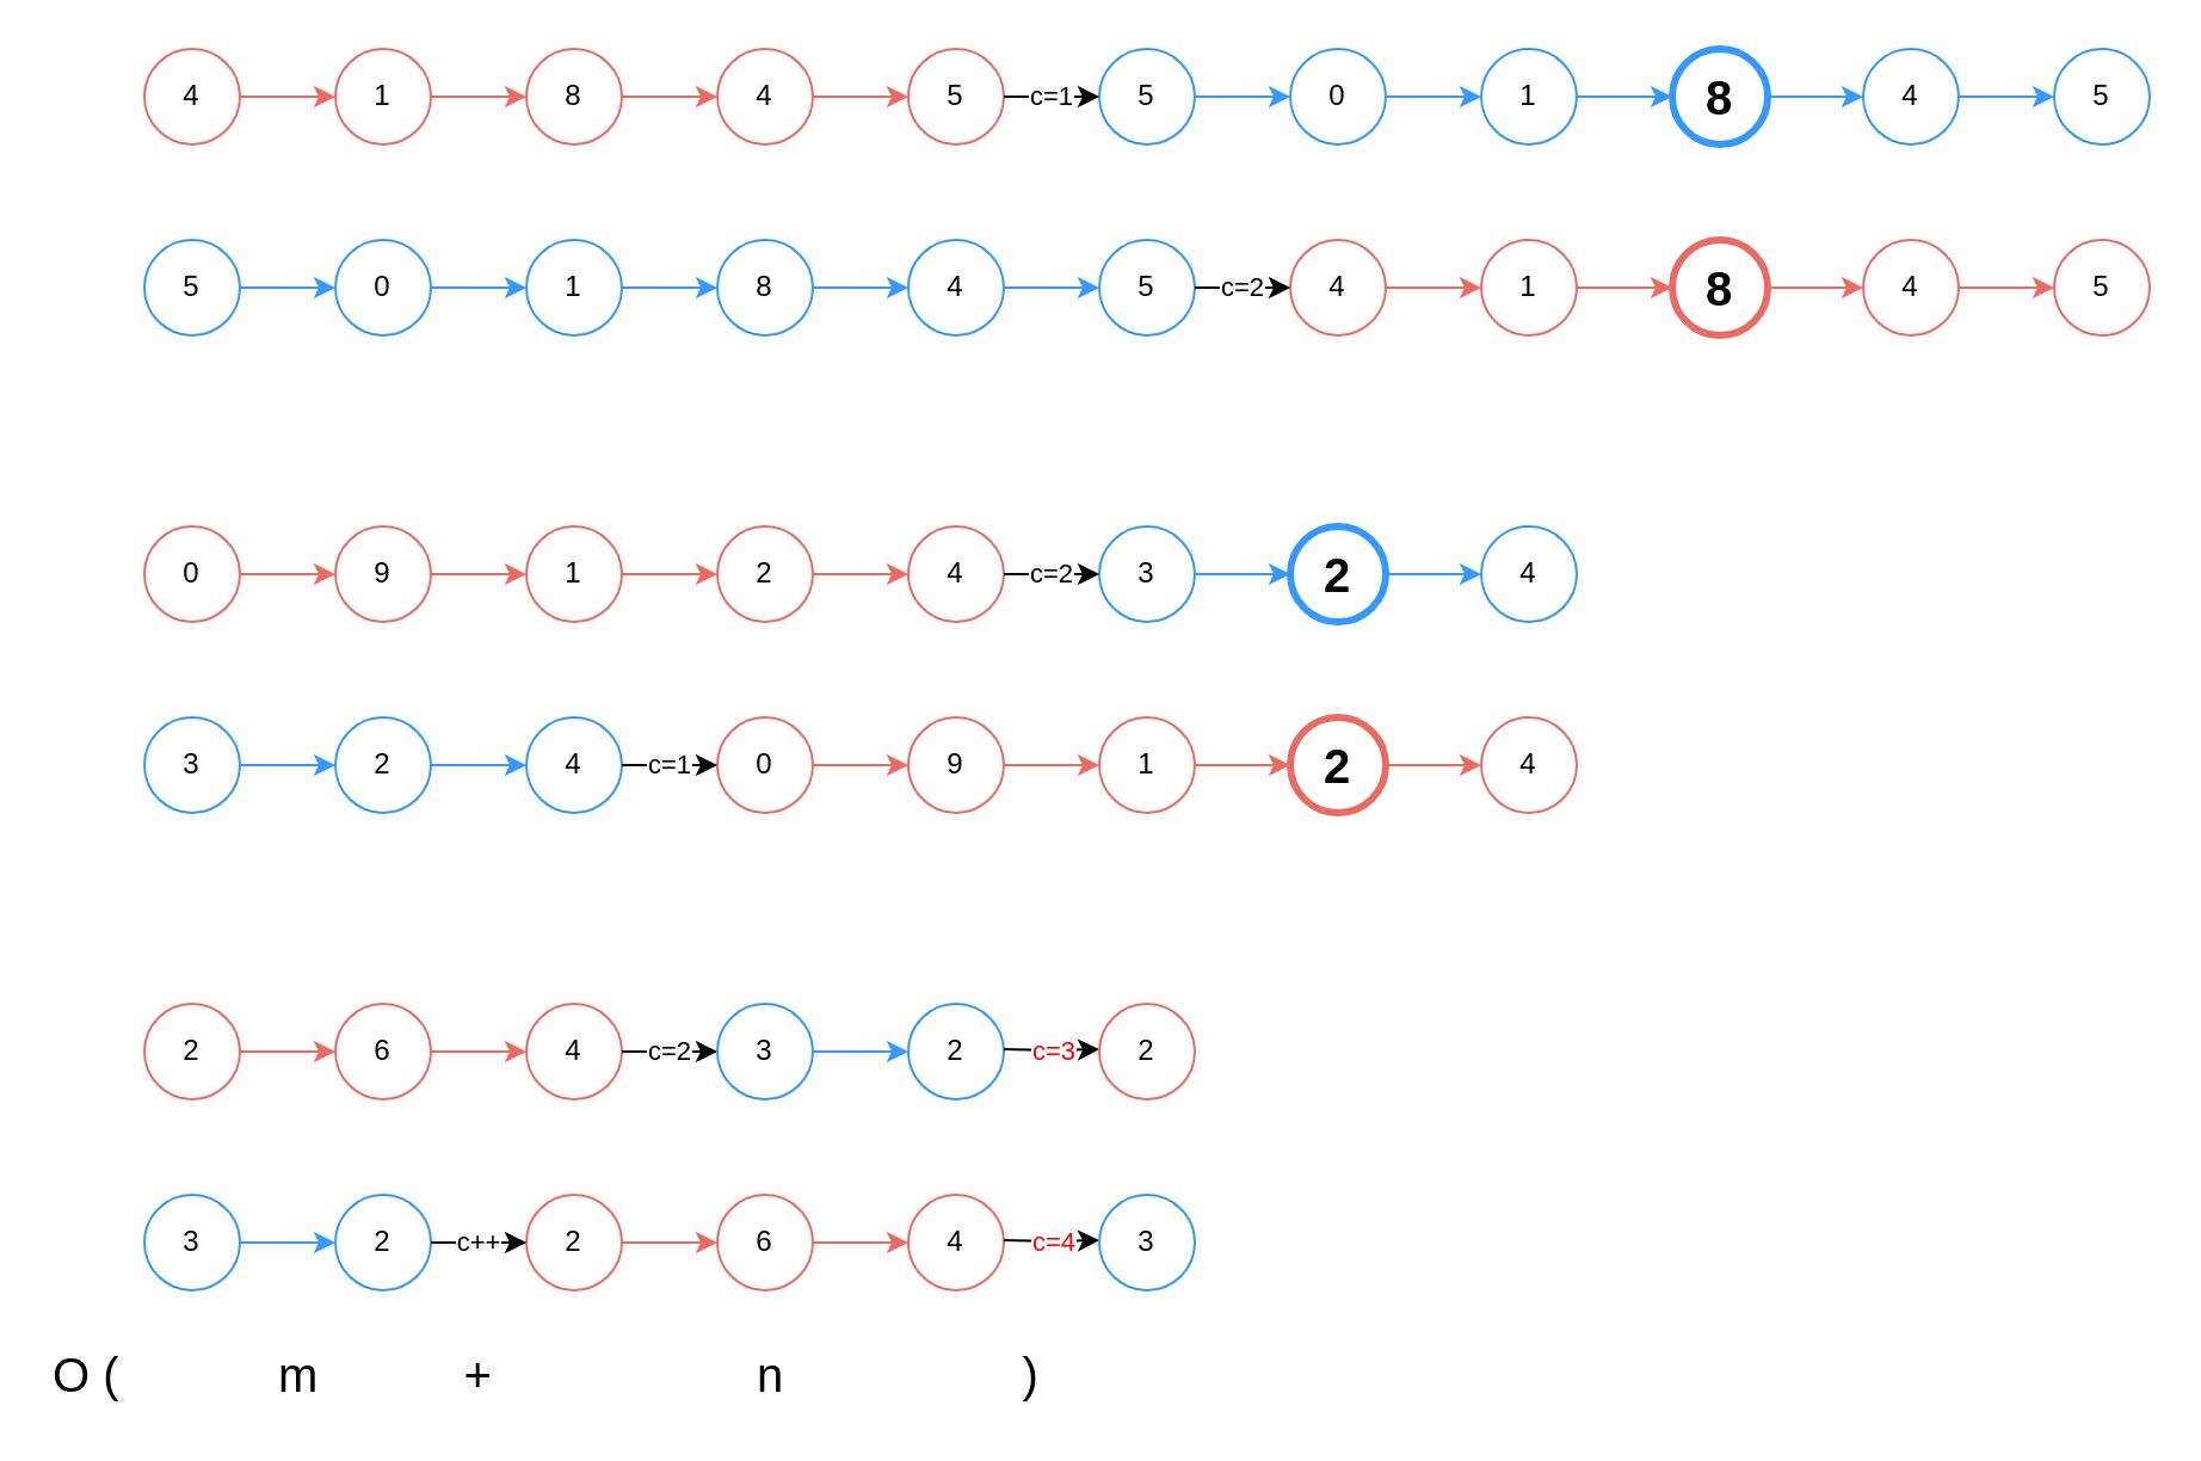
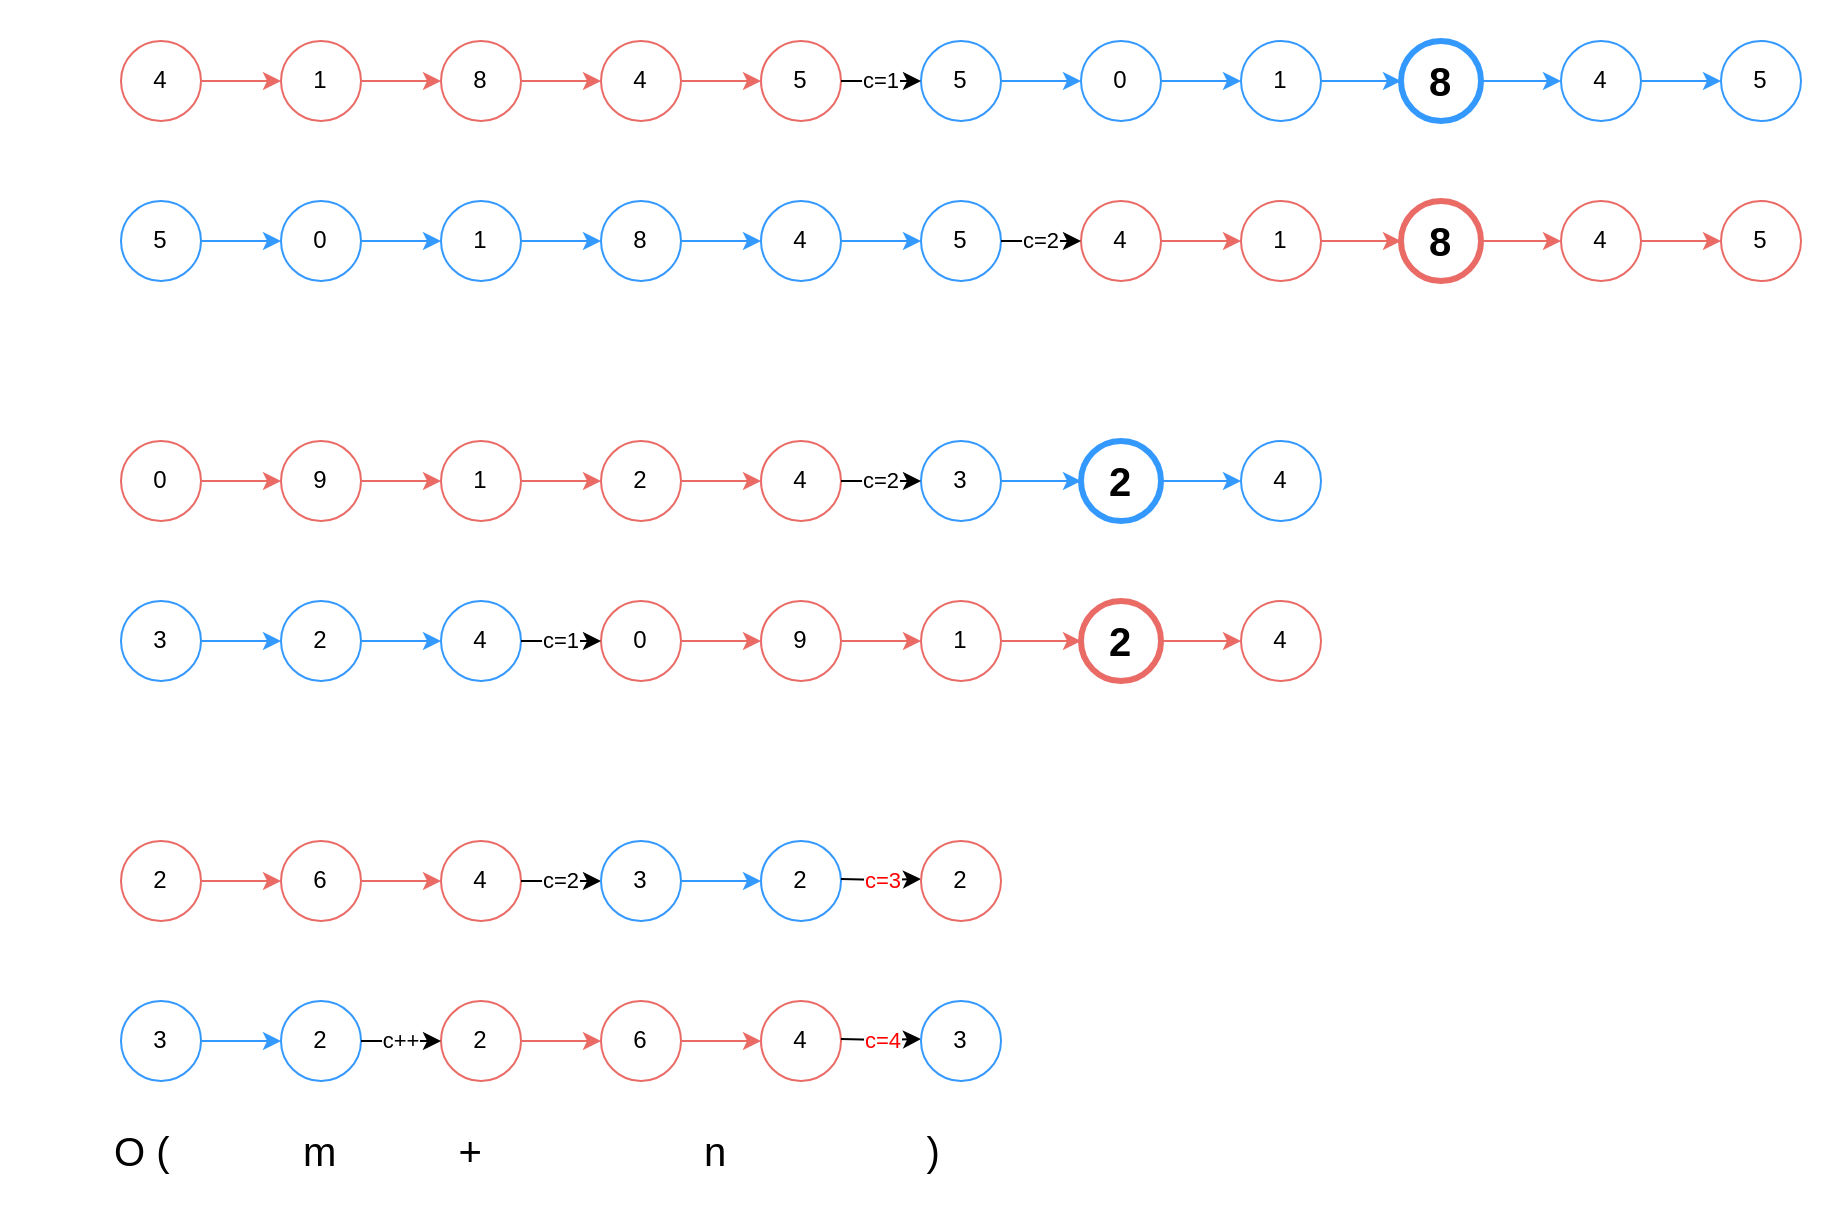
- <mxCell id="93" value="O (&amp;nbsp; &amp;nbsp; &amp;nbsp; &amp;nbsp; &amp;nbsp; &amp;nbsp; m&amp;nbsp; &amp;nbsp; &amp;nbsp; &amp;nbsp; &amp;nbsp; &amp;nbsp;+&amp;nbsp; &amp;nbsp; &amp;nbsp; &amp;nbsp; &amp;nbsp; &amp;nbsp; &amp;nbsp; &amp;nbsp; &amp;nbsp; &amp;nbsp; n&amp;nbsp; &amp;nbsp; &amp;nbsp; &amp;nbsp; &amp;nbsp; &amp;nbsp; &amp;nbsp; &amp;nbsp; &amp;nbsp; )" style="text;html=1;strokeColor=none;fillColor=none;align=left;verticalAlign=middle;whiteSpace=wrap;rounded=0;fontSize=20;" parent="1" vertex="1"><mxGeometry x="20" y="560" width="480" height="30" as="geometry" /></mxCell>
+ <mxCell id="93" value="O (&amp;nbsp; &amp;nbsp; &amp;nbsp; &amp;nbsp; &amp;nbsp; &amp;nbsp; m&amp;nbsp; &amp;nbsp; &amp;nbsp; &amp;nbsp; &amp;nbsp; &amp;nbsp;+&amp;nbsp; &amp;nbsp; &amp;nbsp; &amp;nbsp; &amp;nbsp; &amp;nbsp; &amp;nbsp; &amp;nbsp; &amp;nbsp; &amp;nbsp; n&amp;nbsp; &amp;nbsp; &amp;nbsp; &amp;nbsp; &amp;nbsp; &amp;nbsp; &amp;nbsp; &amp;nbsp; &amp;nbsp; )" style="text;html=1;strokeColor=none;fillColor=none;align=left;verticalAlign=middle;whiteSpace=wrap;rounded=0;fontSize=20;" parent="1" vertex="1"><mxGeometry x="55" y="560" width="480" height="30" as="geometry" /></mxCell>
